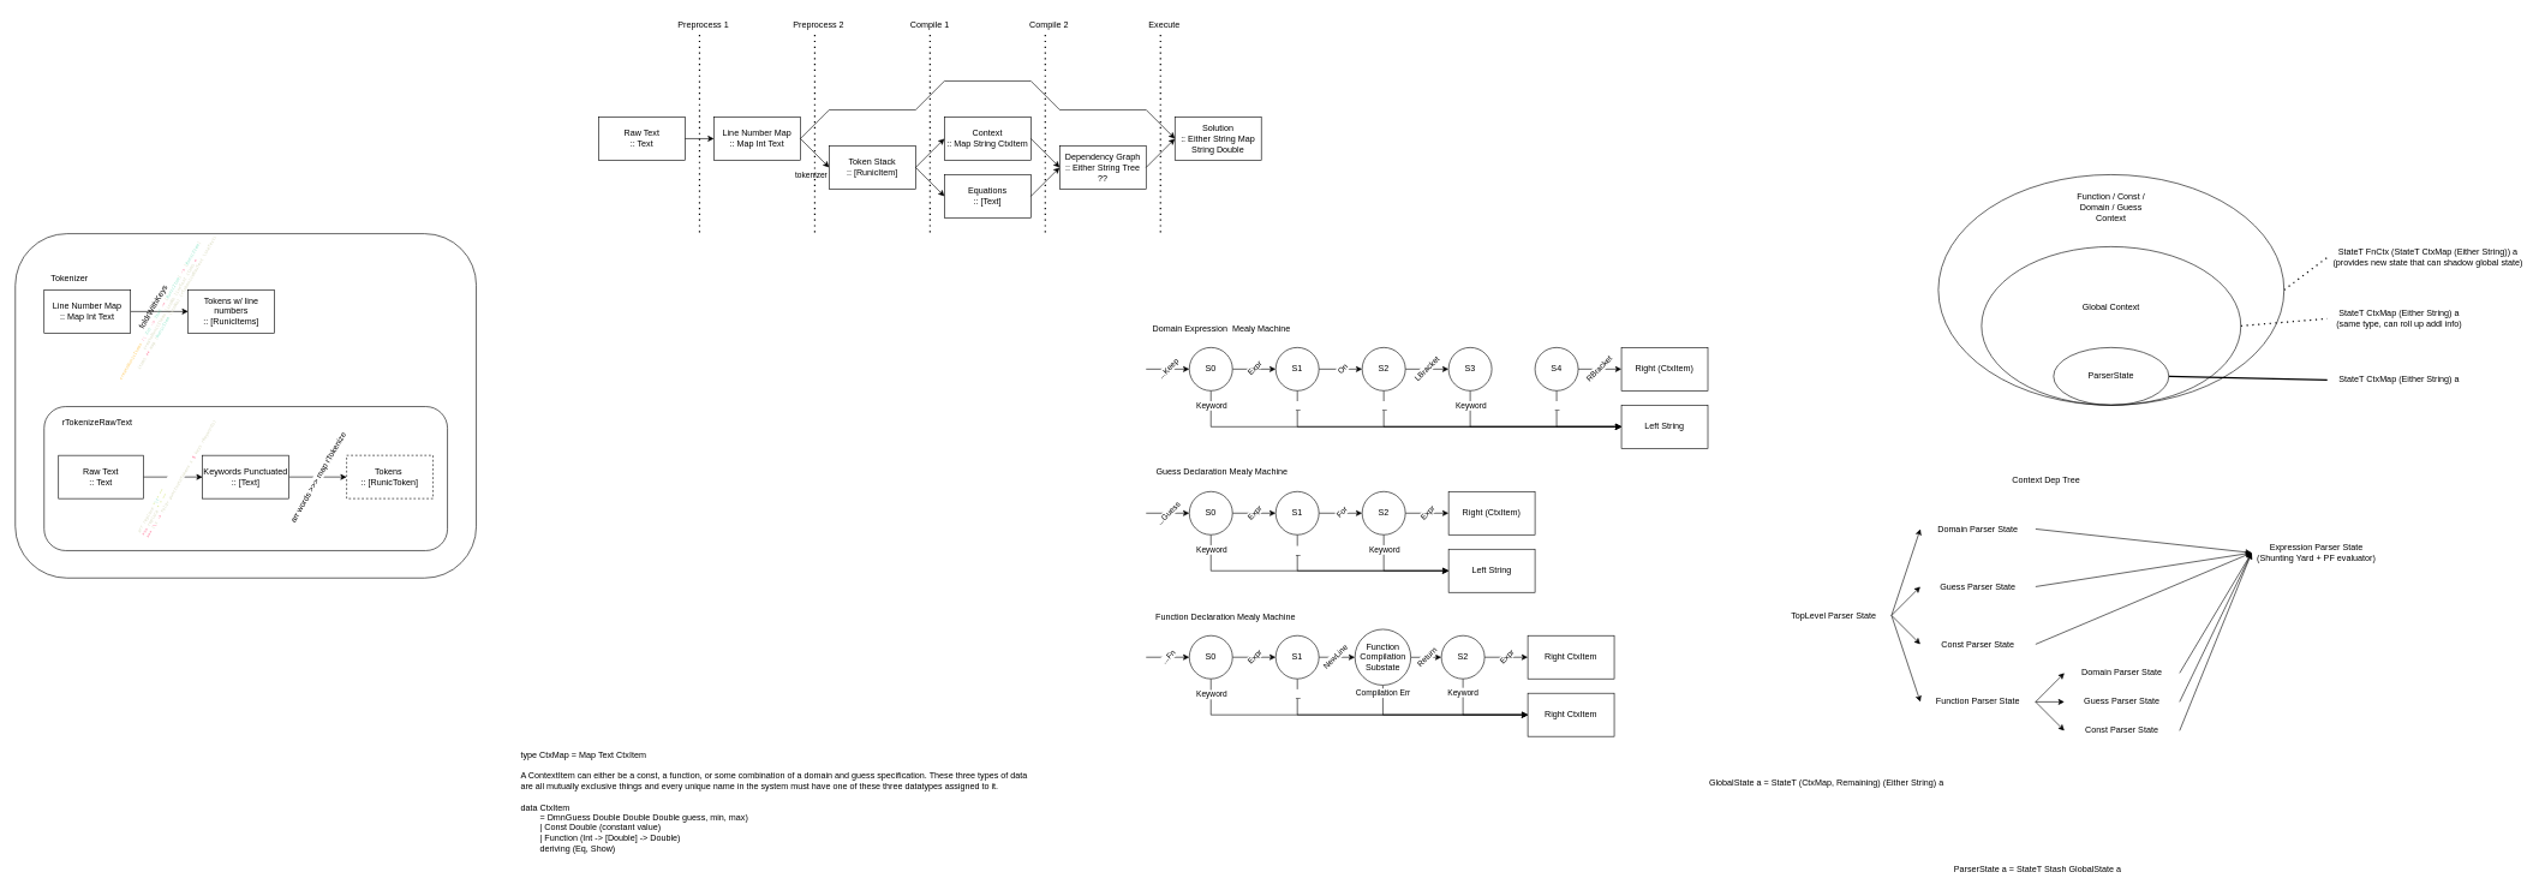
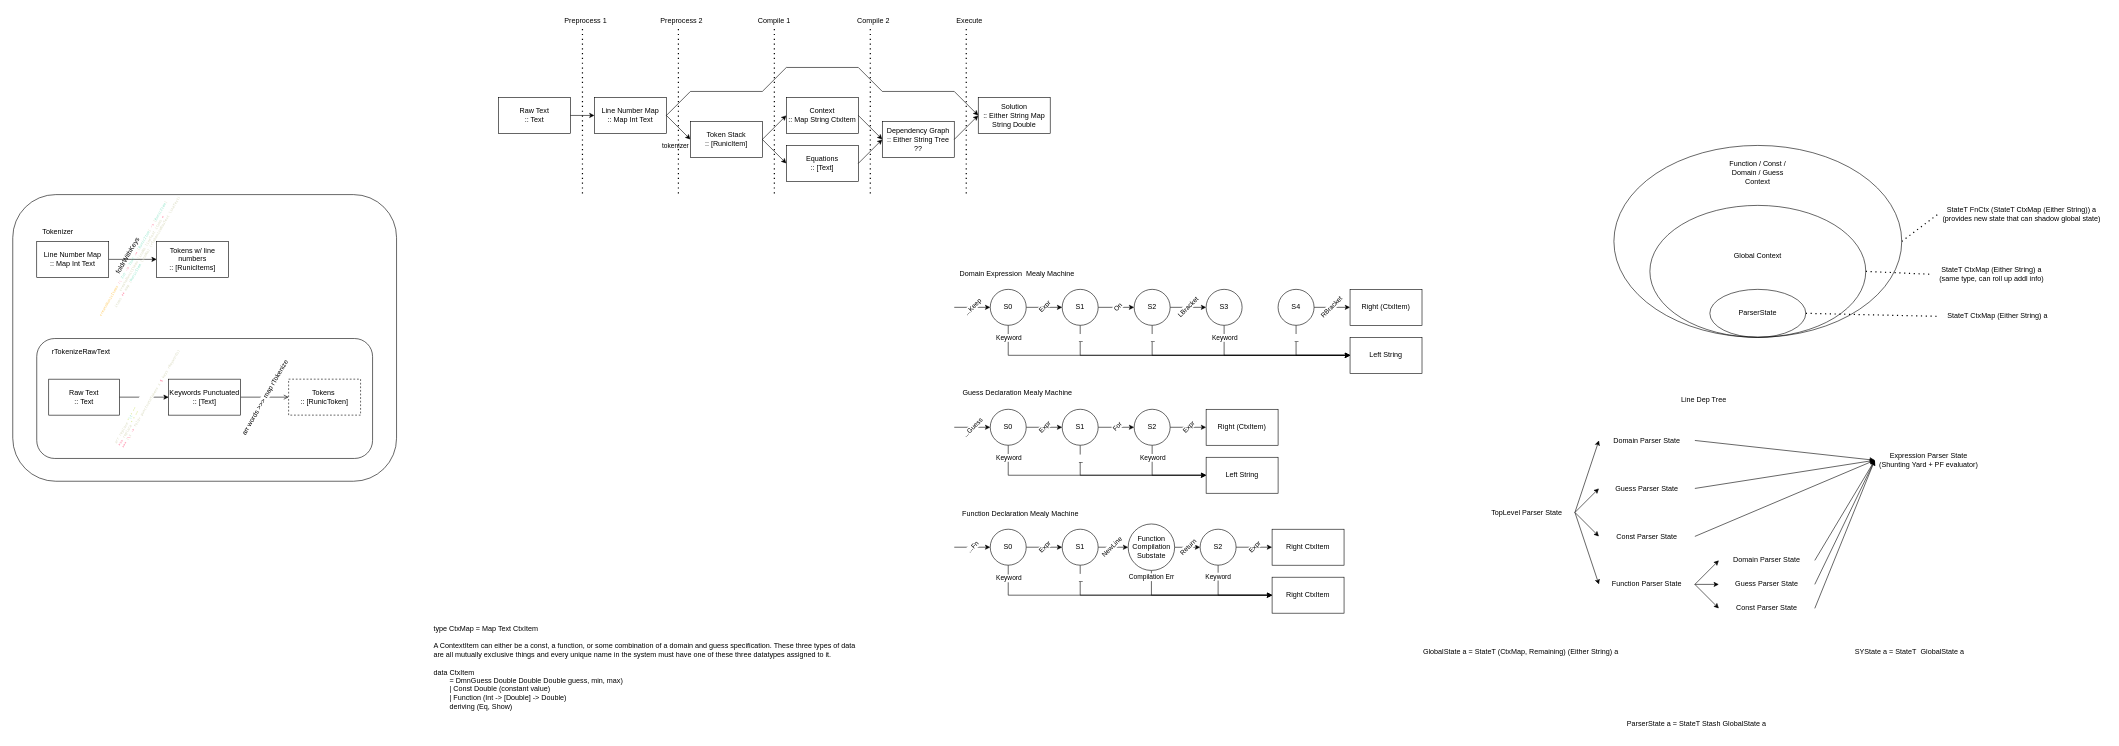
- <mxCell id="133" value="StateT CtxMap (Either String) a&lt;div&gt;(same type, can roll up addl info)&lt;/div&gt;" style="text;html=1;align=center;verticalAlign=middle;whiteSpace=wrap;rounded=0;" vertex="1" parent="1"><mxGeometry x="3230" y="427" width="200" height="30" as="geometry" /></mxCell>
+ <mxCell id="133" value="StateT CtxMap (Either String) a&lt;div&gt;(same type, can roll up addl info)&lt;/div&gt;" style="text;html=1;align=center;verticalAlign=middle;whiteSpace=wrap;rounded=0;" vertex="1" parent="1"><mxGeometry x="3220" y="442" width="200" height="30" as="geometry" /></mxCell>
- <mxCell id="130" value="" style="endArrow=none;dashed=0;html=1;dashPattern=1 3;strokeWidth=2;rounded=0;exitX=1;exitY=0.5;exitDx=0;exitDy=0;entryX=0;entryY=0.5;entryDx=0;entryDy=0;" edge="1" parent="1" source="129" target="131"><mxGeometry width="50" height="50" relative="1" as="geometry"><mxPoint x="3210" y="492" as="sourcePoint" /><mxPoint x="3190" y="522" as="targetPoint" /></mxGeometry></mxCell>
+ <mxCell id="130" value="" style="endArrow=none;dashed=1;html=1;dashPattern=1 3;strokeWidth=2;rounded=0;exitX=1;exitY=0.5;exitDx=0;exitDy=0;entryX=0;entryY=0.5;entryDx=0;entryDy=0;" edge="1" parent="1" source="129" target="131"><mxGeometry width="50" height="50" relative="1" as="geometry"><mxPoint x="3210" y="492" as="sourcePoint" /><mxPoint x="3190" y="522" as="targetPoint" /></mxGeometry></mxCell>
- <mxCell id="43" value="" style="edgeStyle=orthogonalEdgeStyle;rounded=0;orthogonalLoop=1;jettySize=auto;html=1;" parent="39" source="45" target="46" edge="1"><mxGeometry relative="1" as="geometry" /></mxCell>
+ <mxCell id="43" value="" style="edgeStyle=orthogonalEdgeStyle;rounded=0;orthogonalLoop=1;jettySize=auto;html=1;endArrow=open;" parent="39" source="45" target="46" edge="1"><mxGeometry relative="1" as="geometry" /></mxCell>
- <mxCell id="161" value="Context Dep Tree" style="text;html=1;align=center;verticalAlign=middle;whiteSpace=wrap;rounded=0;" vertex="1" parent="1"><mxGeometry x="2780" y="652" width="120" height="30" as="geometry" /></mxCell>
+ <mxCell id="161" value="Line Dep Tree" style="text;html=1;align=center;verticalAlign=middle;whiteSpace=wrap;rounded=0;" vertex="1" parent="1"><mxGeometry x="2780" y="652" width="120" height="30" as="geometry" /></mxCell>
+ <mxCell id="162" value="SYState a = StateT&amp;nbsp; GlobalState a" style="text;html=1;align=left;verticalAlign=middle;resizable=0;points=[];autosize=1;strokeColor=none;fillColor=none;" vertex="1" parent="1"><mxGeometry x="3090" y="1072" width="210" height="30" as="geometry" /></mxCell>
